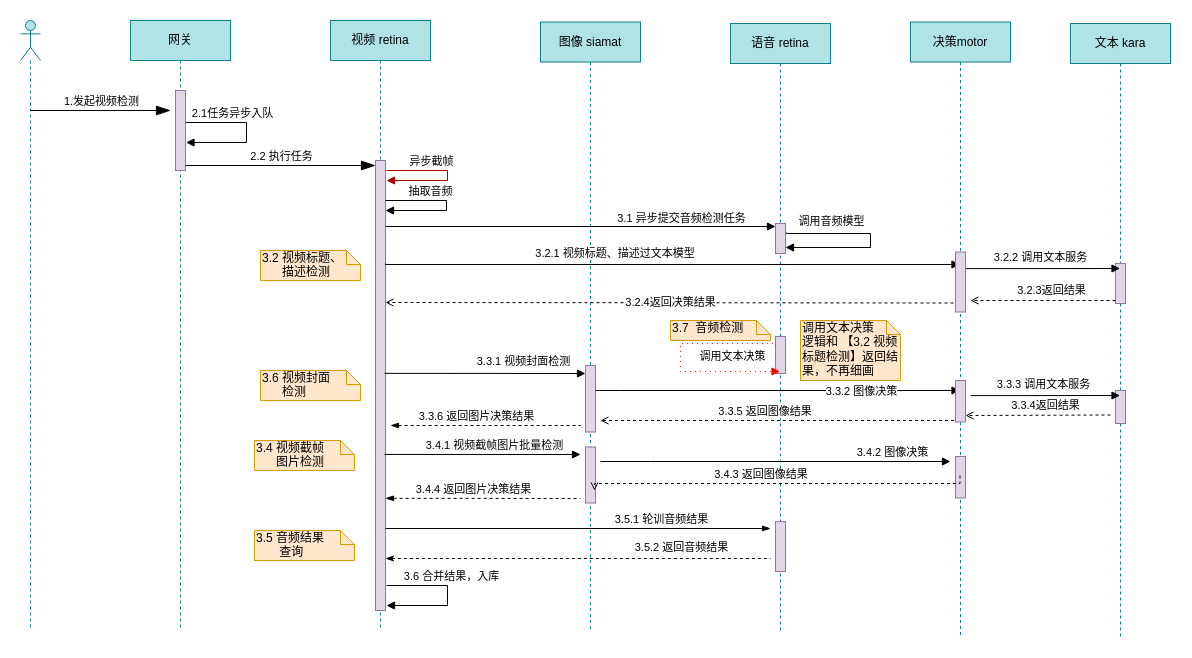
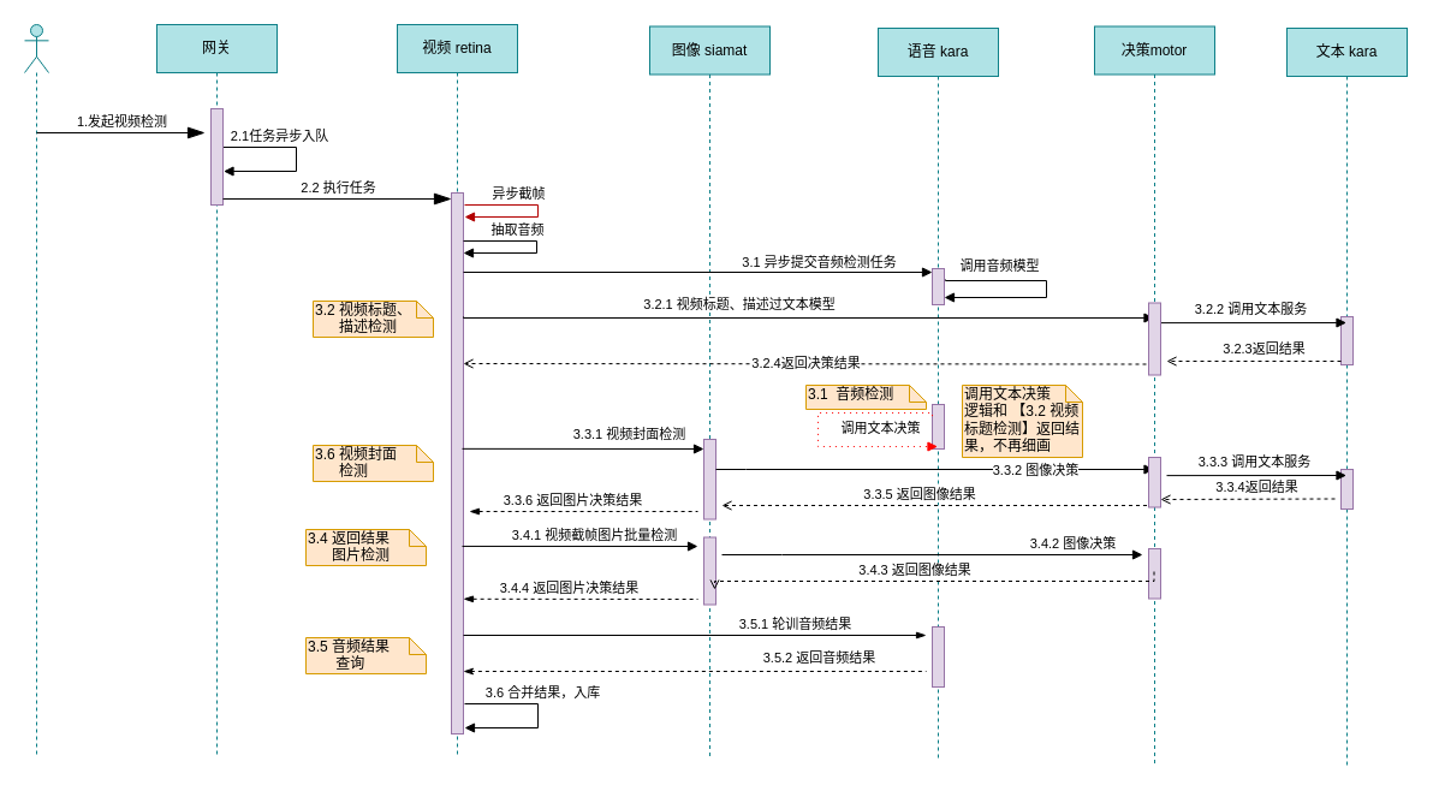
- <mxCell id="19" value="语音 retina" style="shape=umlLifeline;perimeter=lifelinePerimeter;whiteSpace=wrap;html=1;container=1;collapsible=0;recursiveResize=0;outlineConnect=0;fillColor=#b0e3e6;strokeColor=#0e8088;" parent="1" vertex="1"><mxGeometry x="730" y="23" width="100" height="610" as="geometry" /></mxCell>
+ <mxCell id="19" value="语音 kara" style="shape=umlLifeline;perimeter=lifelinePerimeter;whiteSpace=wrap;html=1;container=1;collapsible=0;recursiveResize=0;outlineConnect=0;fillColor=#b0e3e6;strokeColor=#0e8088;" parent="1" vertex="1"><mxGeometry x="730" y="23" width="100" height="610" as="geometry" /></mxCell>
- <mxCell id="47" value="3.7&amp;nbsp; 音频检测" style="shape=note;whiteSpace=wrap;html=1;size=14;verticalAlign=top;align=left;spacingTop=-6;fillColor=#ffe6cc;strokeColor=#d79b00;" parent="1" vertex="1"><mxGeometry x="670" y="320" width="100" height="20" as="geometry" /></mxCell>
+ <mxCell id="47" value="3.1&amp;nbsp; 音频检测" style="shape=note;whiteSpace=wrap;html=1;size=14;verticalAlign=top;align=left;spacingTop=-6;fillColor=#ffe6cc;strokeColor=#d79b00;" parent="1" vertex="1"><mxGeometry x="670" y="320" width="100" height="20" as="geometry" /></mxCell>
- <mxCell id="74" value="3.4 视频截帧&lt;br&gt;&amp;nbsp; &amp;nbsp; &amp;nbsp; 图片检测" style="shape=note;whiteSpace=wrap;html=1;size=14;verticalAlign=top;align=left;spacingTop=-6;fillColor=#ffe6cc;strokeColor=#d79b00;" parent="1" vertex="1"><mxGeometry x="254" y="440" width="100" height="30" as="geometry" /></mxCell>
+ <mxCell id="74" value="3.4 返回结果&lt;br&gt;&amp;nbsp; &amp;nbsp; &amp;nbsp; 图片检测" style="shape=note;whiteSpace=wrap;html=1;size=14;verticalAlign=top;align=left;spacingTop=-6;fillColor=#ffe6cc;strokeColor=#d79b00;" parent="1" vertex="1"><mxGeometry x="254" y="440" width="100" height="30" as="geometry" /></mxCell>
